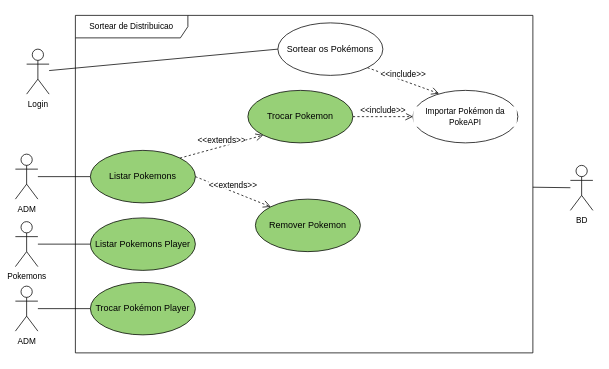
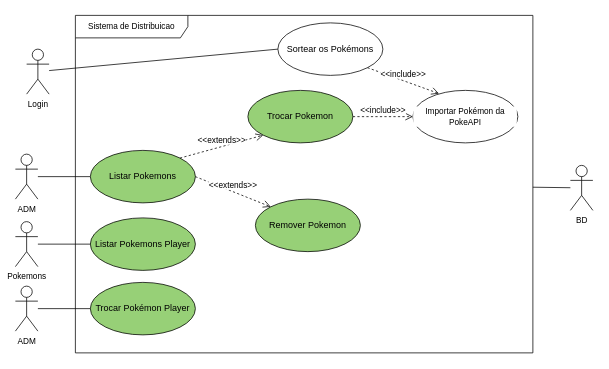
- <mxCell id="18" value="Sortear de Distribuicao" style="shape=umlFrame;whiteSpace=wrap;html=1;pointerEvents=0;fontFamily=Helvetica;fontSize=11;fontColor=default;labelBackgroundColor=default;width=150;height=30;" vertex="1" parent="1"><mxGeometry x="100" y="20" width="610" height="450" as="geometry" /></mxCell>
+ <mxCell id="18" value="Sistema de Distribuicao" style="shape=umlFrame;whiteSpace=wrap;html=1;pointerEvents=0;fontFamily=Helvetica;fontSize=11;fontColor=default;labelBackgroundColor=default;width=150;height=30;" vertex="1" parent="1"><mxGeometry x="100" y="20" width="610" height="450" as="geometry" /></mxCell>
